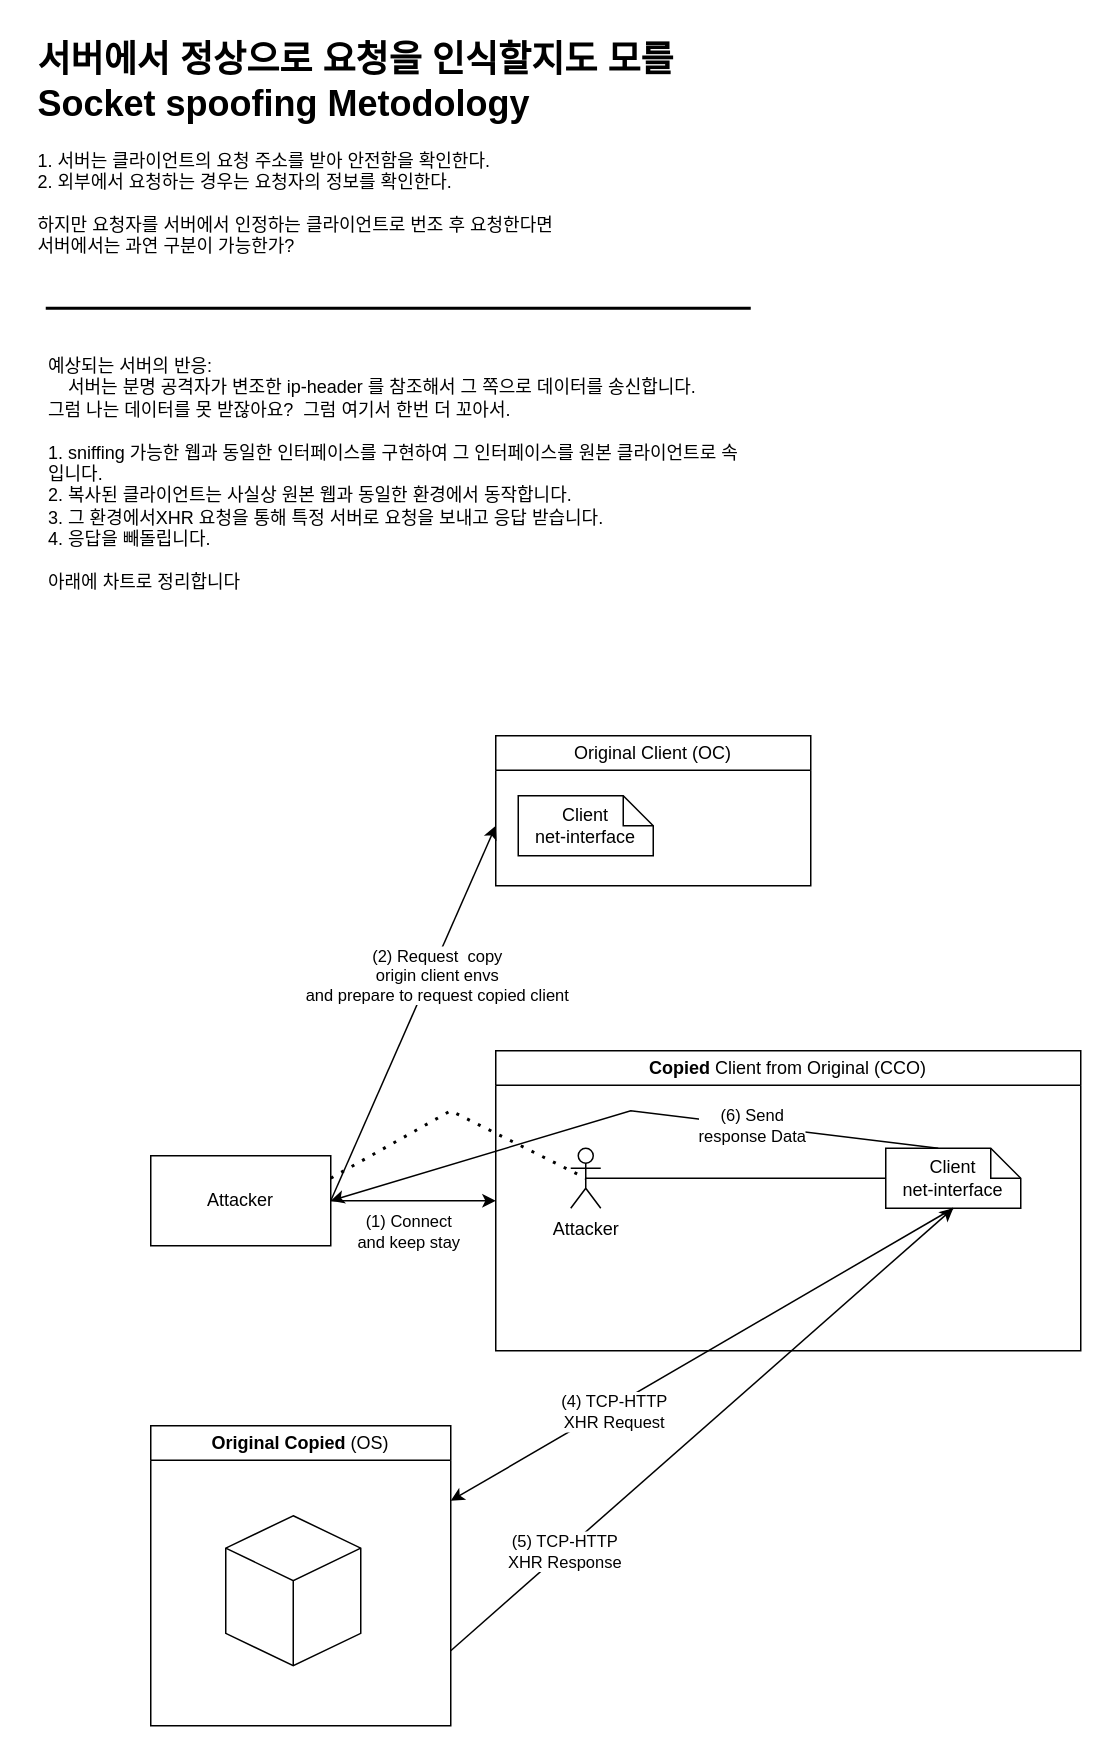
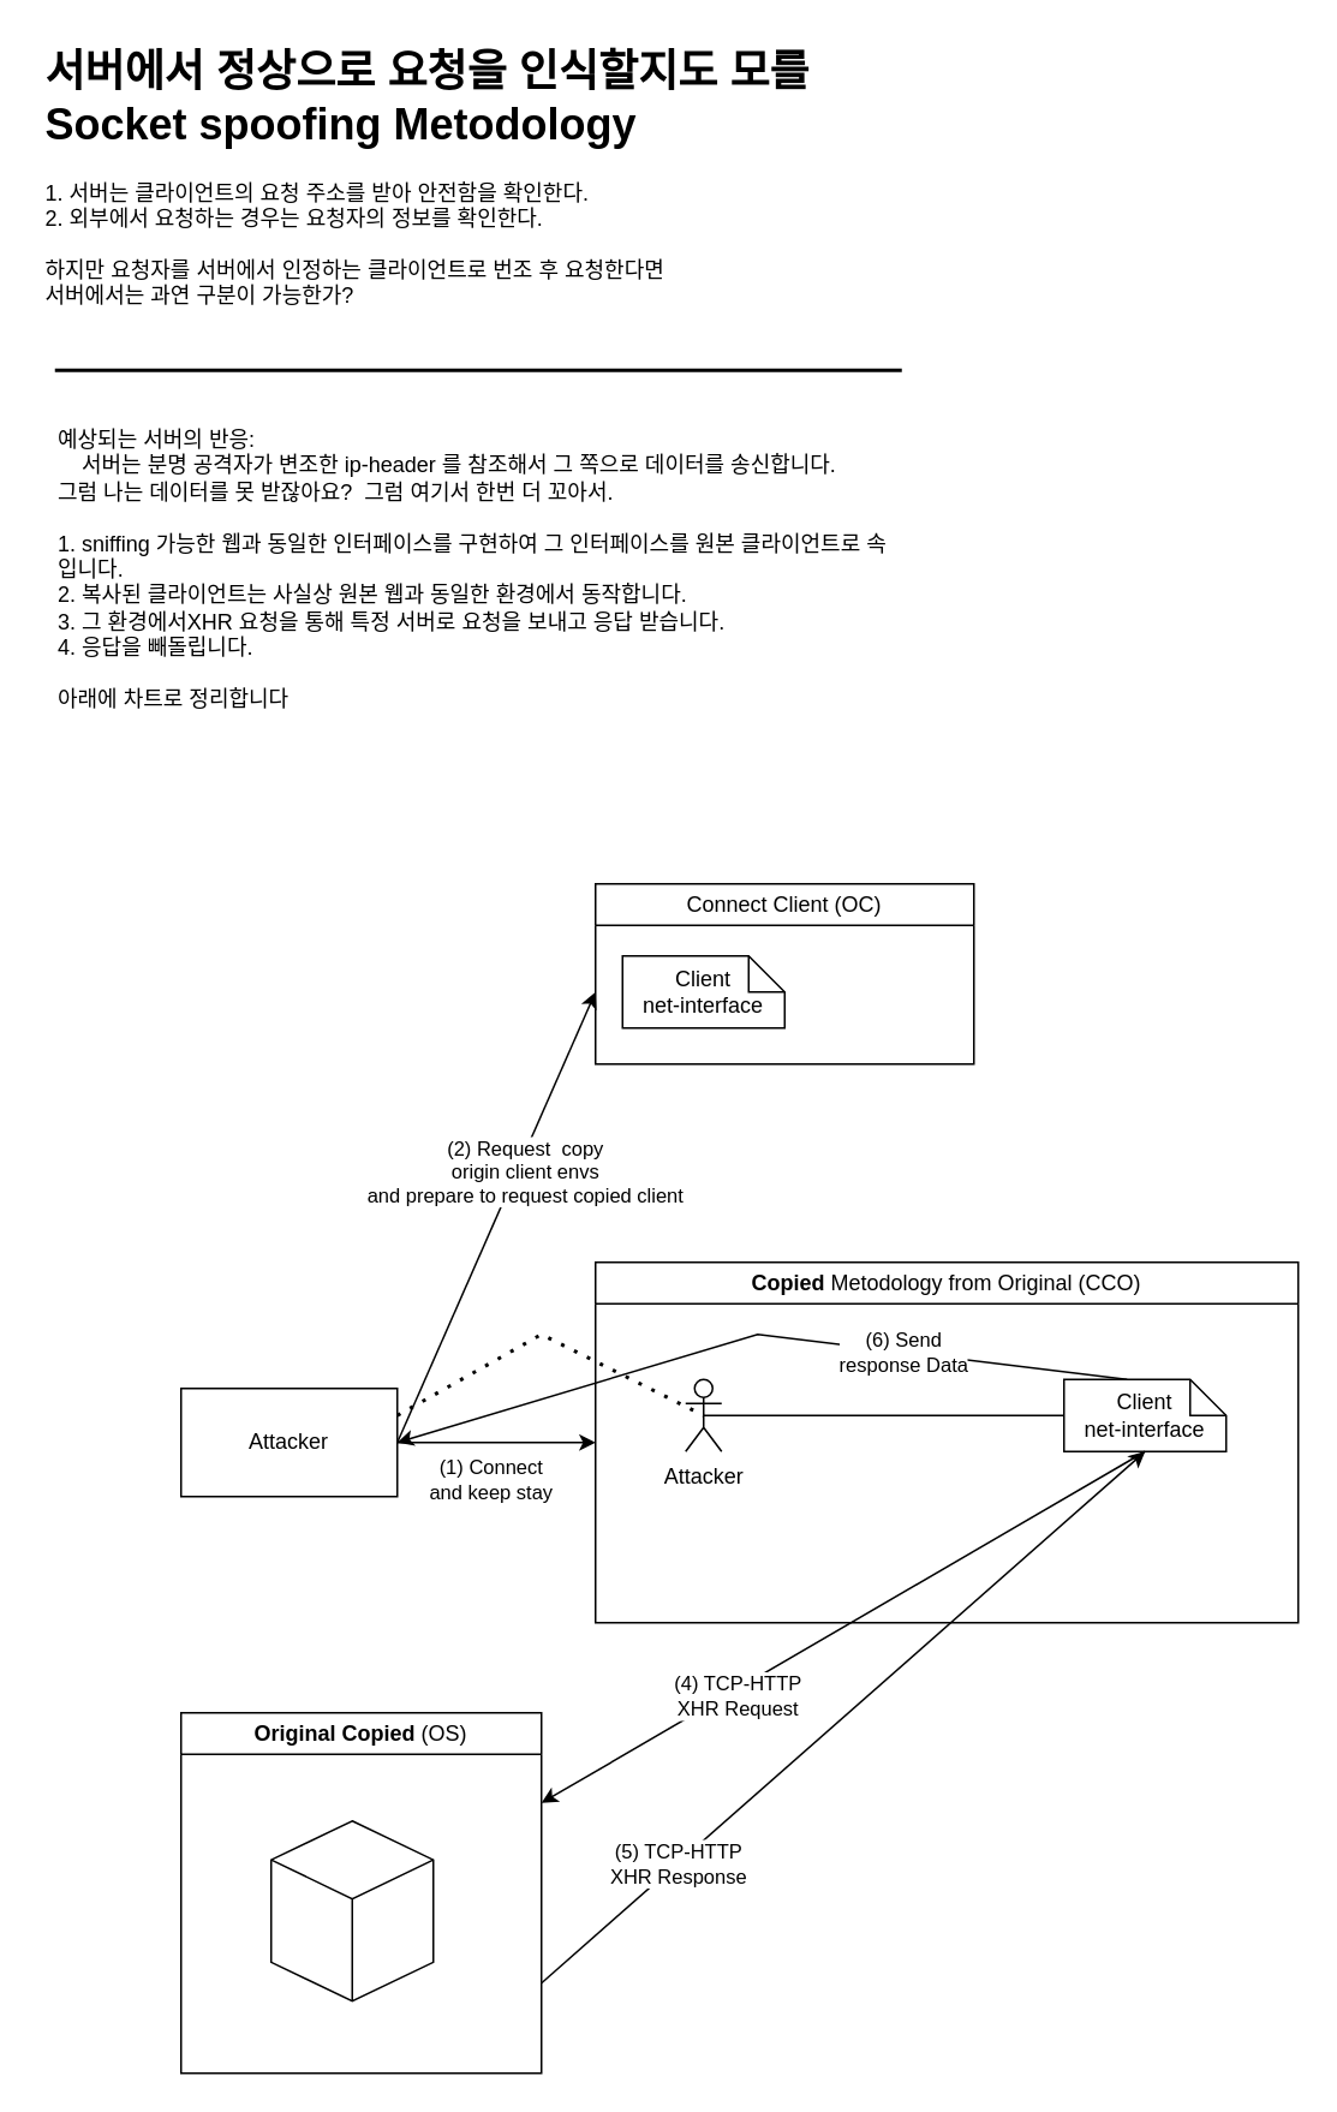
- <mxCell id="21" value="&lt;span style=&quot;font-weight: 400;&quot;&gt;Original Client (OC)&lt;/span&gt;" style="swimlane;whiteSpace=wrap;html=1;" vertex="1" parent="1"><mxGeometry x="330" y="490" width="210" height="100" as="geometry" /></mxCell>
+ <mxCell id="21" value="&lt;span style=&quot;font-weight: 400;&quot;&gt;Connect Client (OC)&lt;/span&gt;" style="swimlane;whiteSpace=wrap;html=1;" vertex="1" parent="1"><mxGeometry x="330" y="490" width="210" height="100" as="geometry" /></mxCell>
- <mxCell id="5" value="Copied&amp;nbsp;&lt;span style=&quot;font-weight: 400;&quot;&gt;Client from Original (CCO)&lt;/span&gt;" style="swimlane;whiteSpace=wrap;html=1;" vertex="1" parent="1"><mxGeometry x="330" y="700" width="390" height="200" as="geometry" /></mxCell>
+ <mxCell id="5" value="Copied&amp;nbsp;&lt;span style=&quot;font-weight: 400;&quot;&gt;Metodology from Original (CCO)&lt;/span&gt;" style="swimlane;whiteSpace=wrap;html=1;" vertex="1" parent="1"><mxGeometry x="330" y="700" width="390" height="200" as="geometry" /></mxCell>
